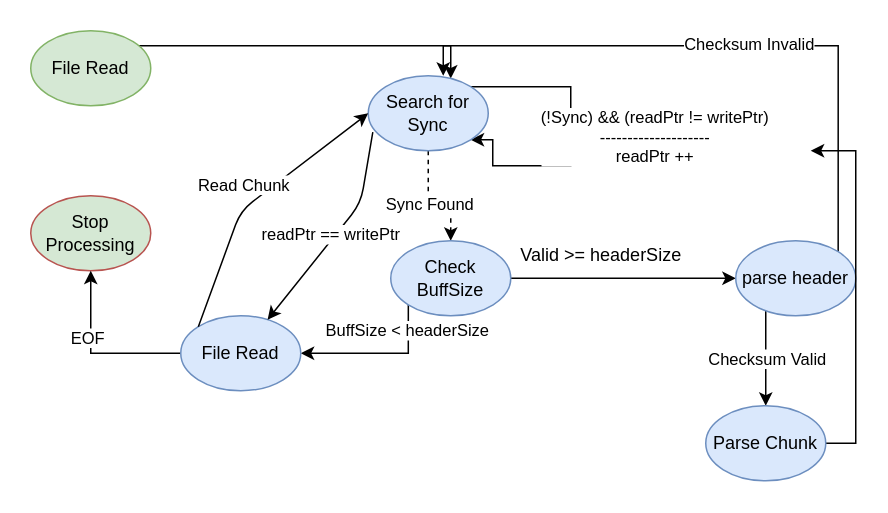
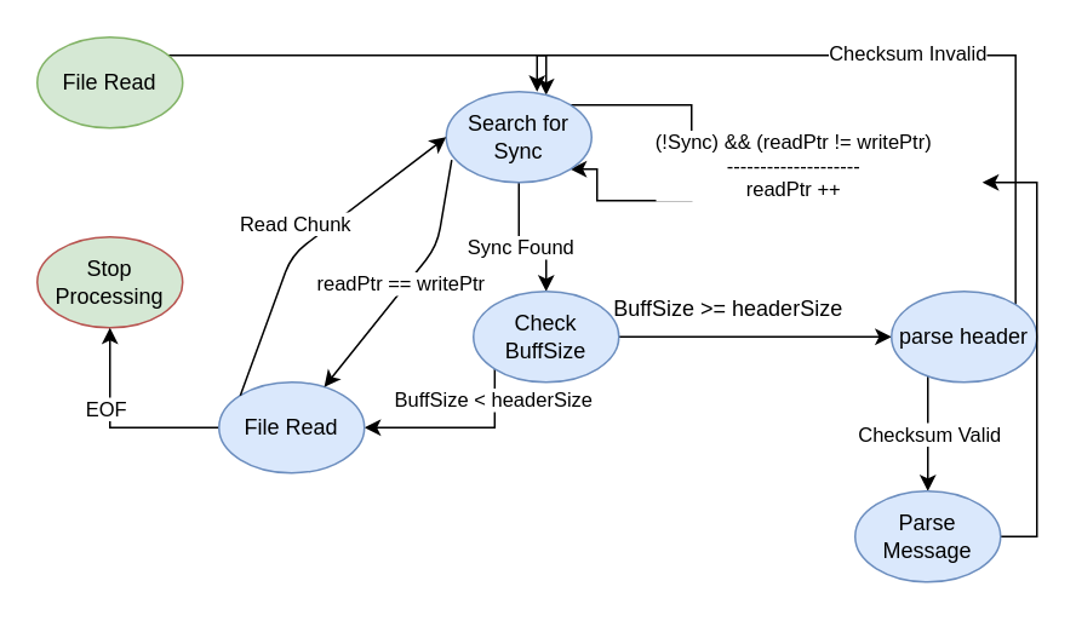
- <mxCell id="6" value="" style="edgeStyle=orthogonalEdgeStyle;rounded=0;orthogonalLoop=1;jettySize=auto;html=1;dashed=1;" edge="1" parent="1" source="8" target="12"><mxGeometry relative="1" as="geometry" /></mxCell>
+ <mxCell id="6" value="" style="edgeStyle=orthogonalEdgeStyle;rounded=0;orthogonalLoop=1;jettySize=auto;html=1;" edge="1" parent="1" source="8" target="12"><mxGeometry relative="1" as="geometry" /></mxCell>
- <mxCell id="18" value="Valid &amp;gt;= headerSize" style="text;html=1;align=center;verticalAlign=middle;resizable=0;points=[];autosize=1;" vertex="1" parent="1"><mxGeometry x="330" y="160" width="140" height="20" as="geometry" /></mxCell>
+ <mxCell id="18" value="BuffSize &amp;gt;= headerSize" style="text;html=1;align=center;verticalAlign=middle;resizable=0;points=[];autosize=1;" vertex="1" parent="1"><mxGeometry x="330" y="160" width="140" height="20" as="geometry" /></mxCell>
- <mxCell id="20" value="Parse Chunk" style="ellipse;whiteSpace=wrap;html=1;fillColor=#dae8fc;strokeColor=#6c8ebf;" vertex="1" parent="1"><mxGeometry x="470" y="270" width="80" height="50" as="geometry" /></mxCell>
+ <mxCell id="20" value="Parse Message" style="ellipse;whiteSpace=wrap;html=1;fillColor=#dae8fc;strokeColor=#6c8ebf;" vertex="1" parent="1"><mxGeometry x="470" y="270" width="80" height="50" as="geometry" /></mxCell>
